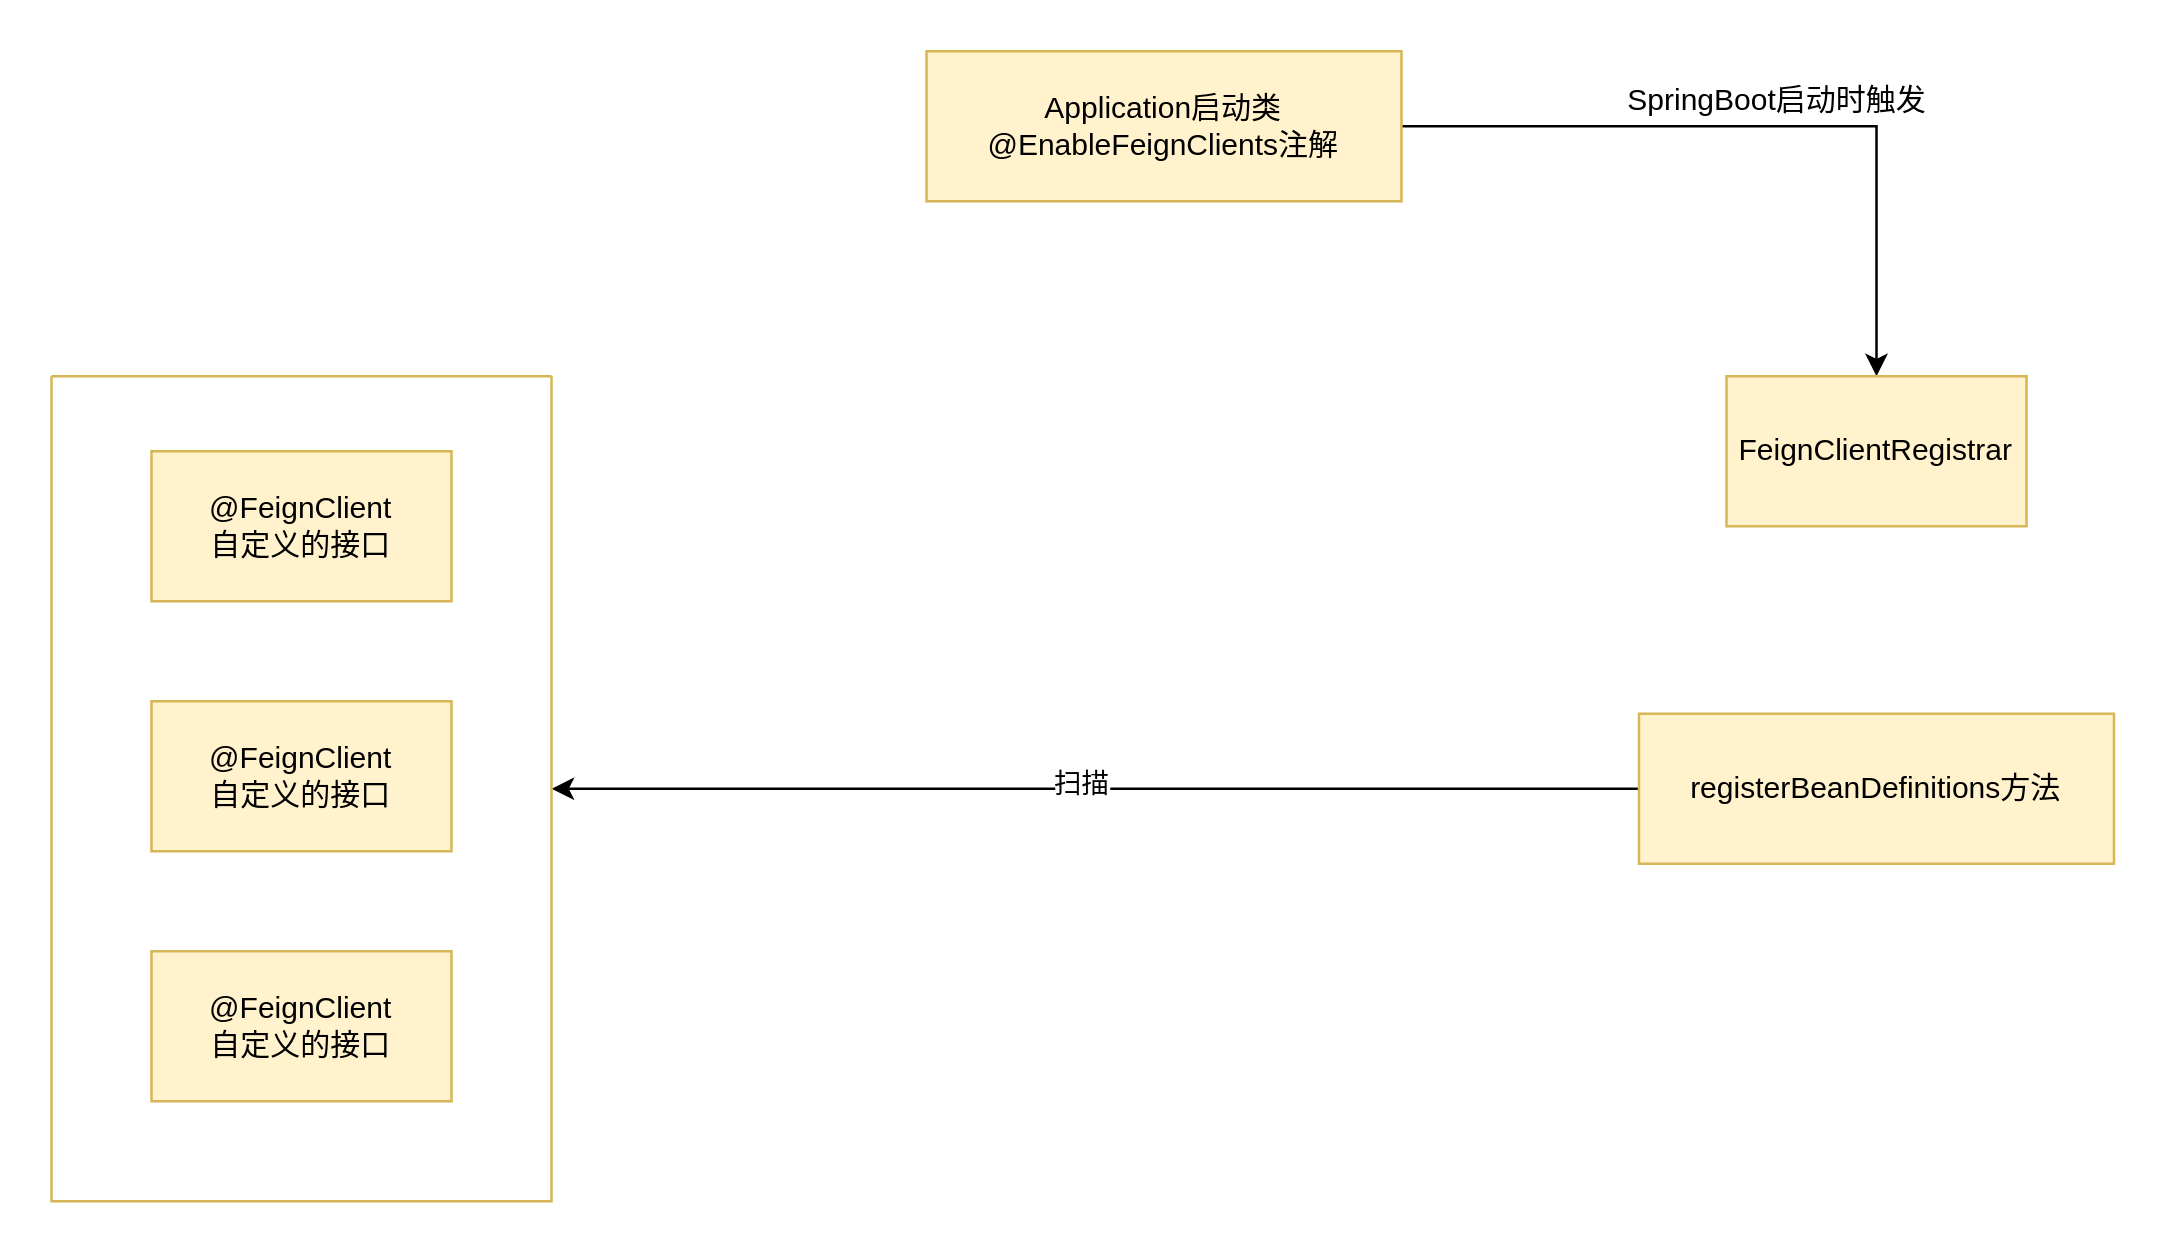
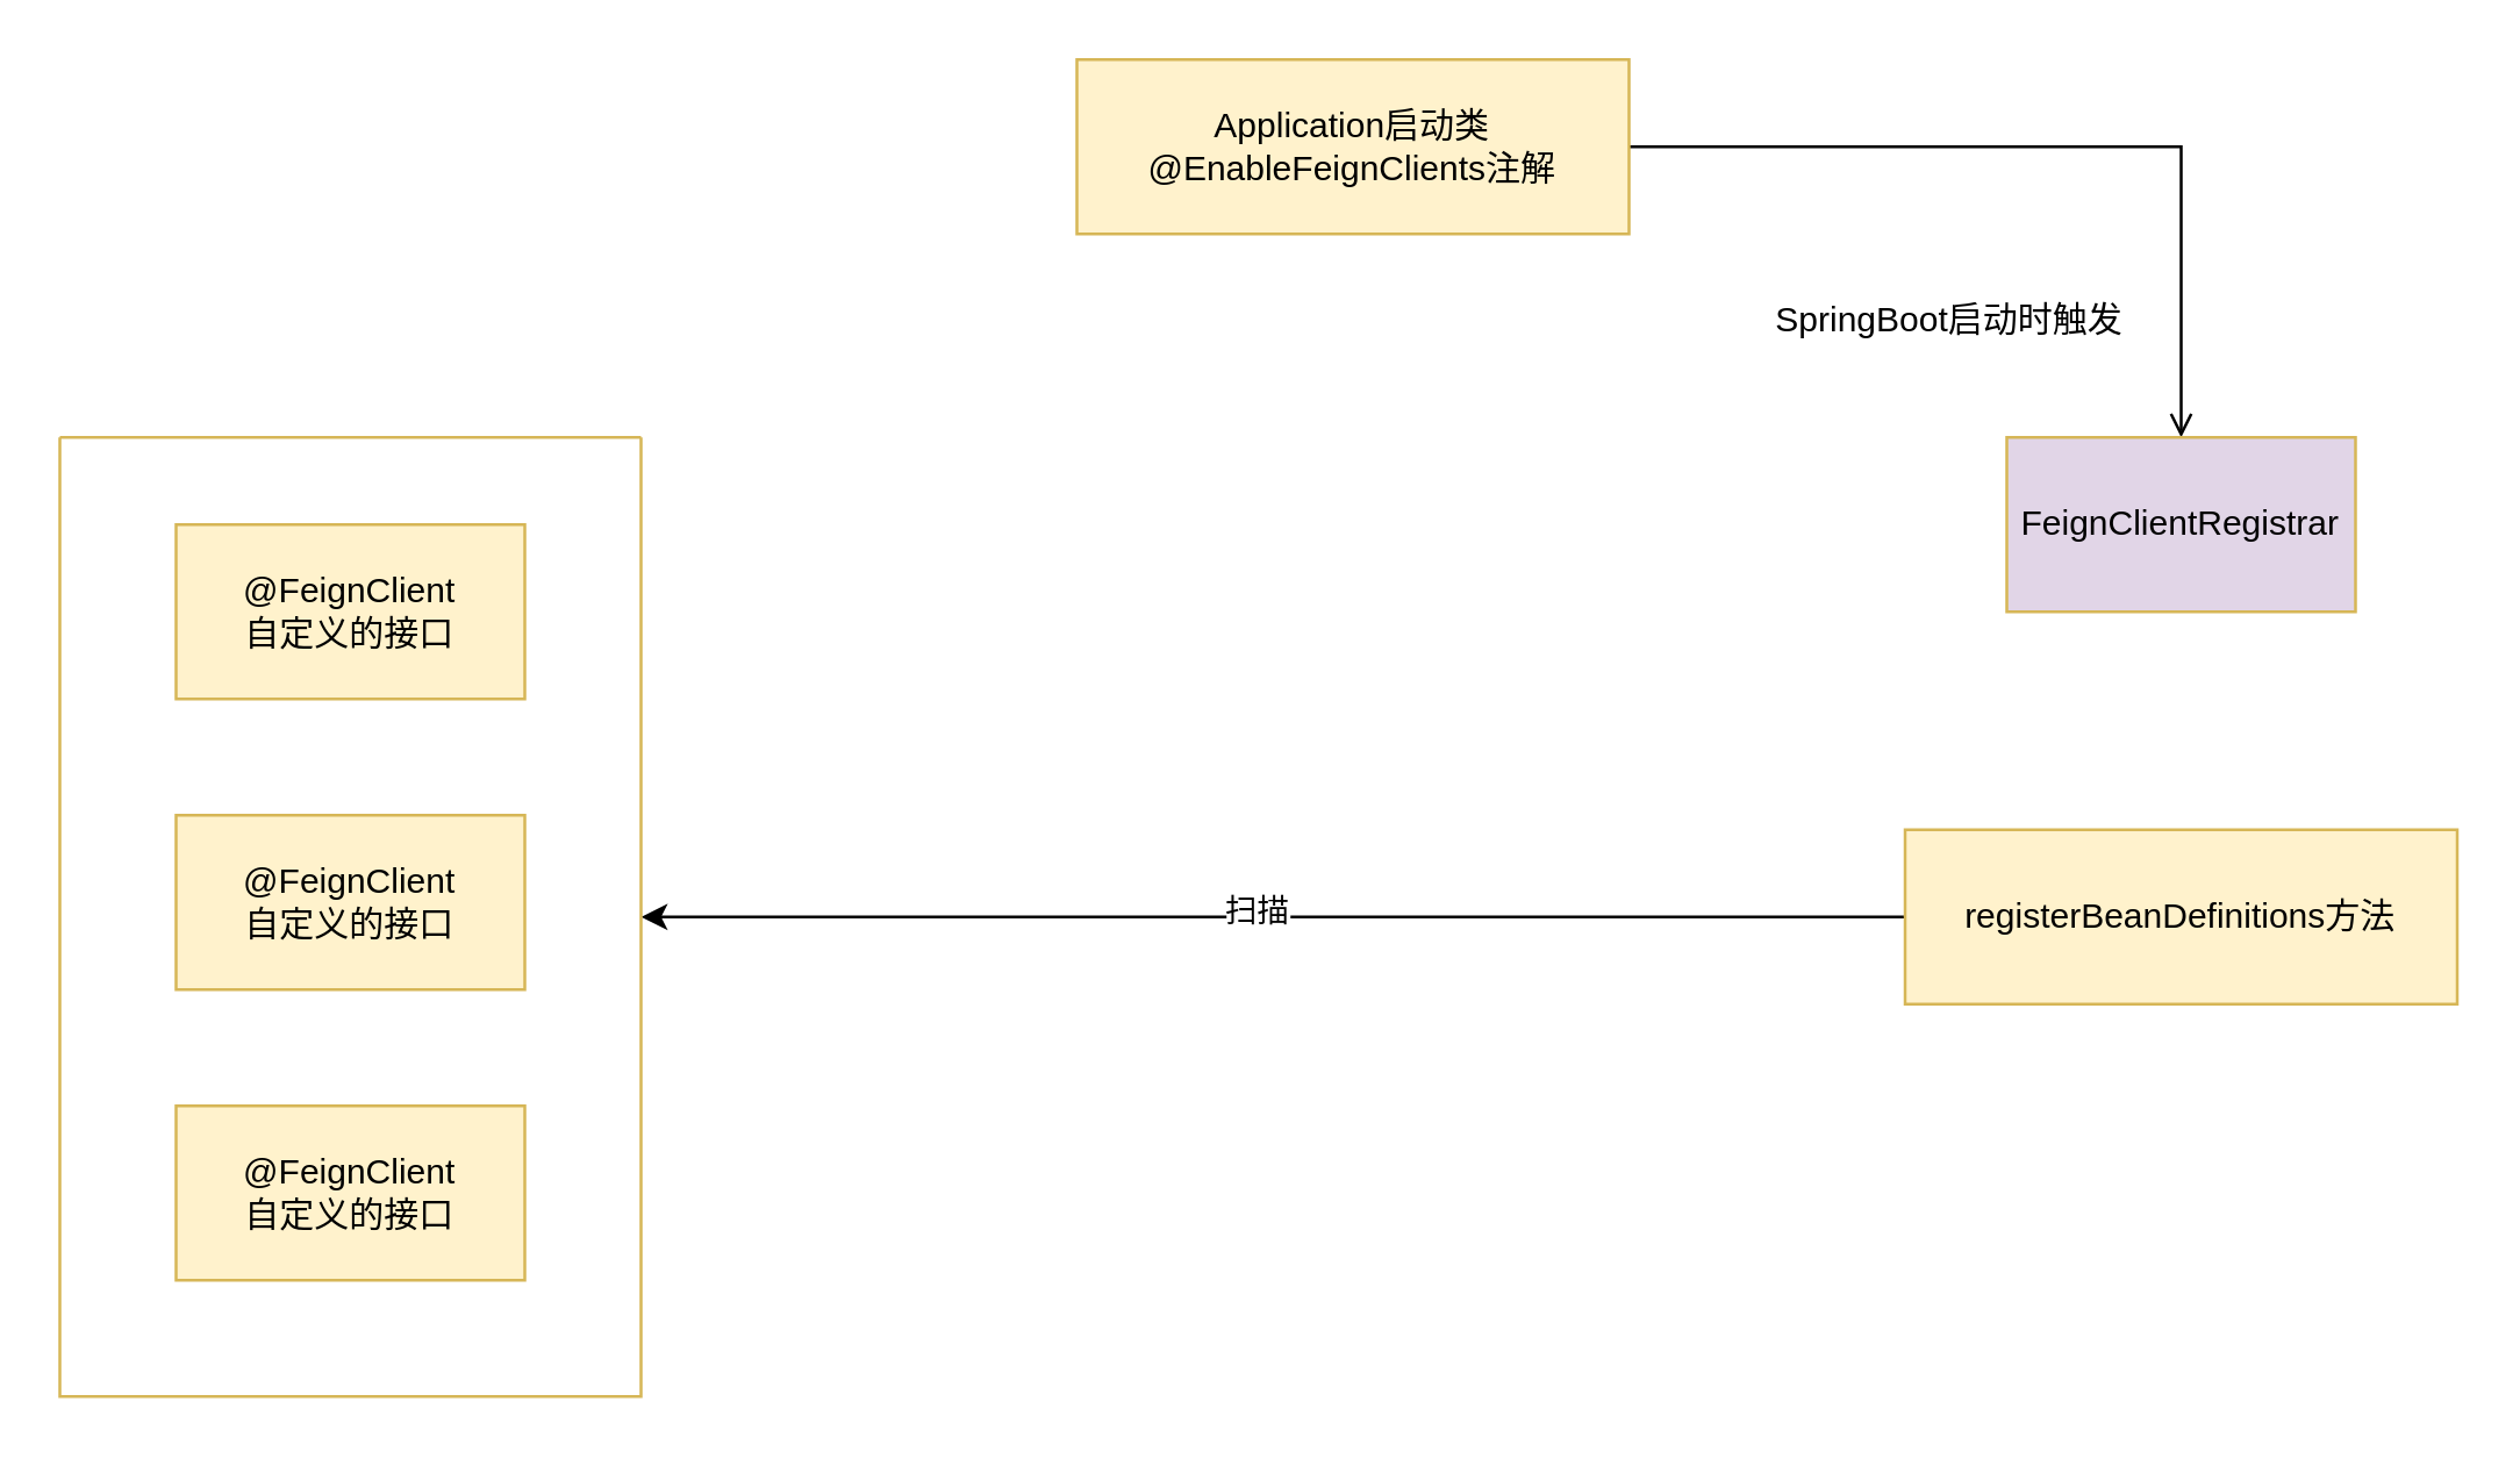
- <mxCell id="8" value="SpringBoot启动时触发" style="text;html=1;align=center;verticalAlign=middle;resizable=0;points=[];autosize=1;strokeColor=none;" parent="1" vertex="1"><mxGeometry x="645" y="30" width="130" height="20" as="geometry" /></mxCell>
+ <mxCell id="8" value="SpringBoot启动时触发" style="text;html=1;align=center;verticalAlign=middle;resizable=0;points=[];autosize=1;strokeColor=none;" parent="1" vertex="1"><mxGeometry x="605" y="100" width="130" height="20" as="geometry" /></mxCell>
- <mxCell id="5" style="edgeStyle=orthogonalEdgeStyle;rounded=0;orthogonalLoop=1;jettySize=auto;html=1;" parent="1" source="6" target="7" edge="1"><mxGeometry relative="1" as="geometry" /></mxCell>
+ <mxCell id="5" style="edgeStyle=orthogonalEdgeStyle;rounded=0;orthogonalLoop=1;jettySize=auto;html=1;endArrow=open;" parent="1" source="6" target="7" edge="1"><mxGeometry relative="1" as="geometry" /></mxCell>
- <mxCell id="7" value="FeignClientRegistrar" style="whiteSpace=wrap;html=1;fillColor=#fff2cc;strokeColor=#d6b656;" parent="1" vertex="1"><mxGeometry x="690" y="150" width="120" height="60" as="geometry" /></mxCell>
+ <mxCell id="7" value="FeignClientRegistrar" style="whiteSpace=wrap;html=1;fillColor=#e1d5e7;strokeColor=#d6b656;" parent="1" vertex="1"><mxGeometry x="690" y="150" width="120" height="60" as="geometry" /></mxCell>
